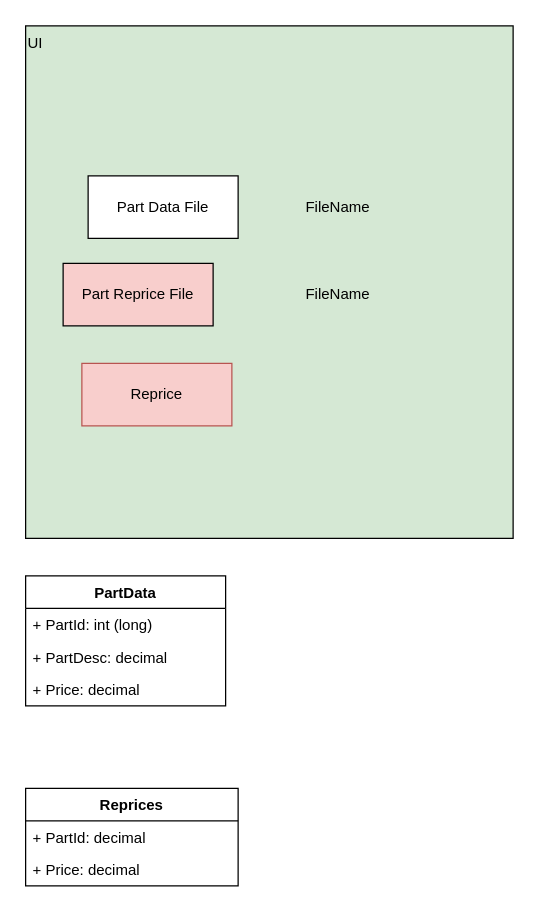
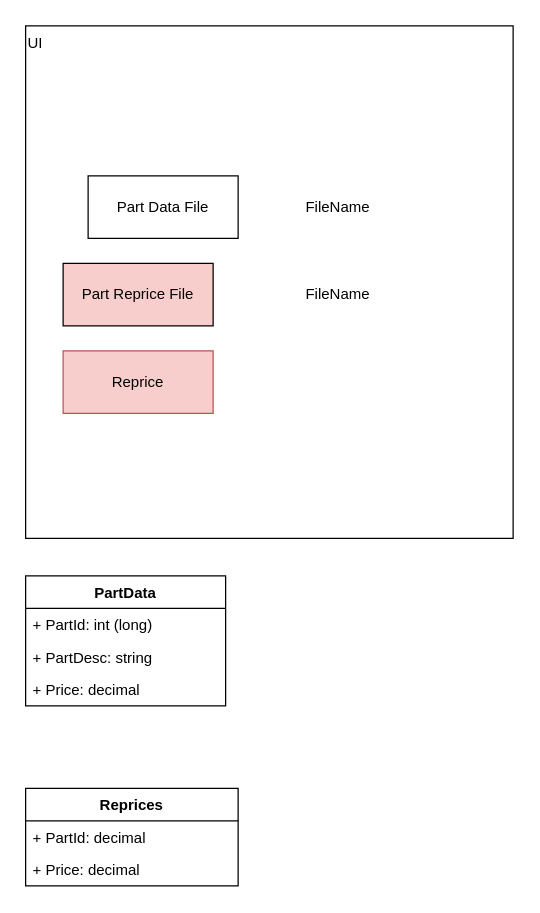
- <mxCell id="2" value="UI" style="rounded=0;whiteSpace=wrap;html=1;align=left;horizontal=1;verticalAlign=top;fillColor=#d5e8d4;" vertex="1" parent="1"><mxGeometry x="20" y="20" width="390" height="410" as="geometry" /></mxCell>
+ <mxCell id="2" value="UI" style="rounded=0;whiteSpace=wrap;html=1;align=left;horizontal=1;verticalAlign=top;" vertex="1" parent="1"><mxGeometry x="20" y="20" width="390" height="410" as="geometry" /></mxCell>
- <mxCell id="5" value="Reprice" style="rounded=0;whiteSpace=wrap;html=1;verticalAlign=middle;fillColor=#f8cecc;strokeColor=#b85450;" vertex="1" parent="1"><mxGeometry x="65" y="290" width="120" height="50" as="geometry" /></mxCell>
+ <mxCell id="5" value="Reprice" style="rounded=0;whiteSpace=wrap;html=1;verticalAlign=middle;fillColor=#f8cecc;strokeColor=#b85450;" vertex="1" parent="1"><mxGeometry x="50" y="280" width="120" height="50" as="geometry" /></mxCell>
- <mxCell id="10" value="+ PartDesc: decimal" style="text;strokeColor=none;fillColor=none;align=left;verticalAlign=top;spacingLeft=4;spacingRight=4;overflow=hidden;rotatable=0;points=[[0,0.5],[1,0.5]];portConstraint=eastwest;" vertex="1" parent="8"><mxGeometry y="52" width="160" height="26" as="geometry" /></mxCell>
+ <mxCell id="10" value="+ PartDesc: string" style="text;strokeColor=none;fillColor=none;align=left;verticalAlign=top;spacingLeft=4;spacingRight=4;overflow=hidden;rotatable=0;points=[[0,0.5],[1,0.5]];portConstraint=eastwest;" vertex="1" parent="8"><mxGeometry y="52" width="160" height="26" as="geometry" /></mxCell>
